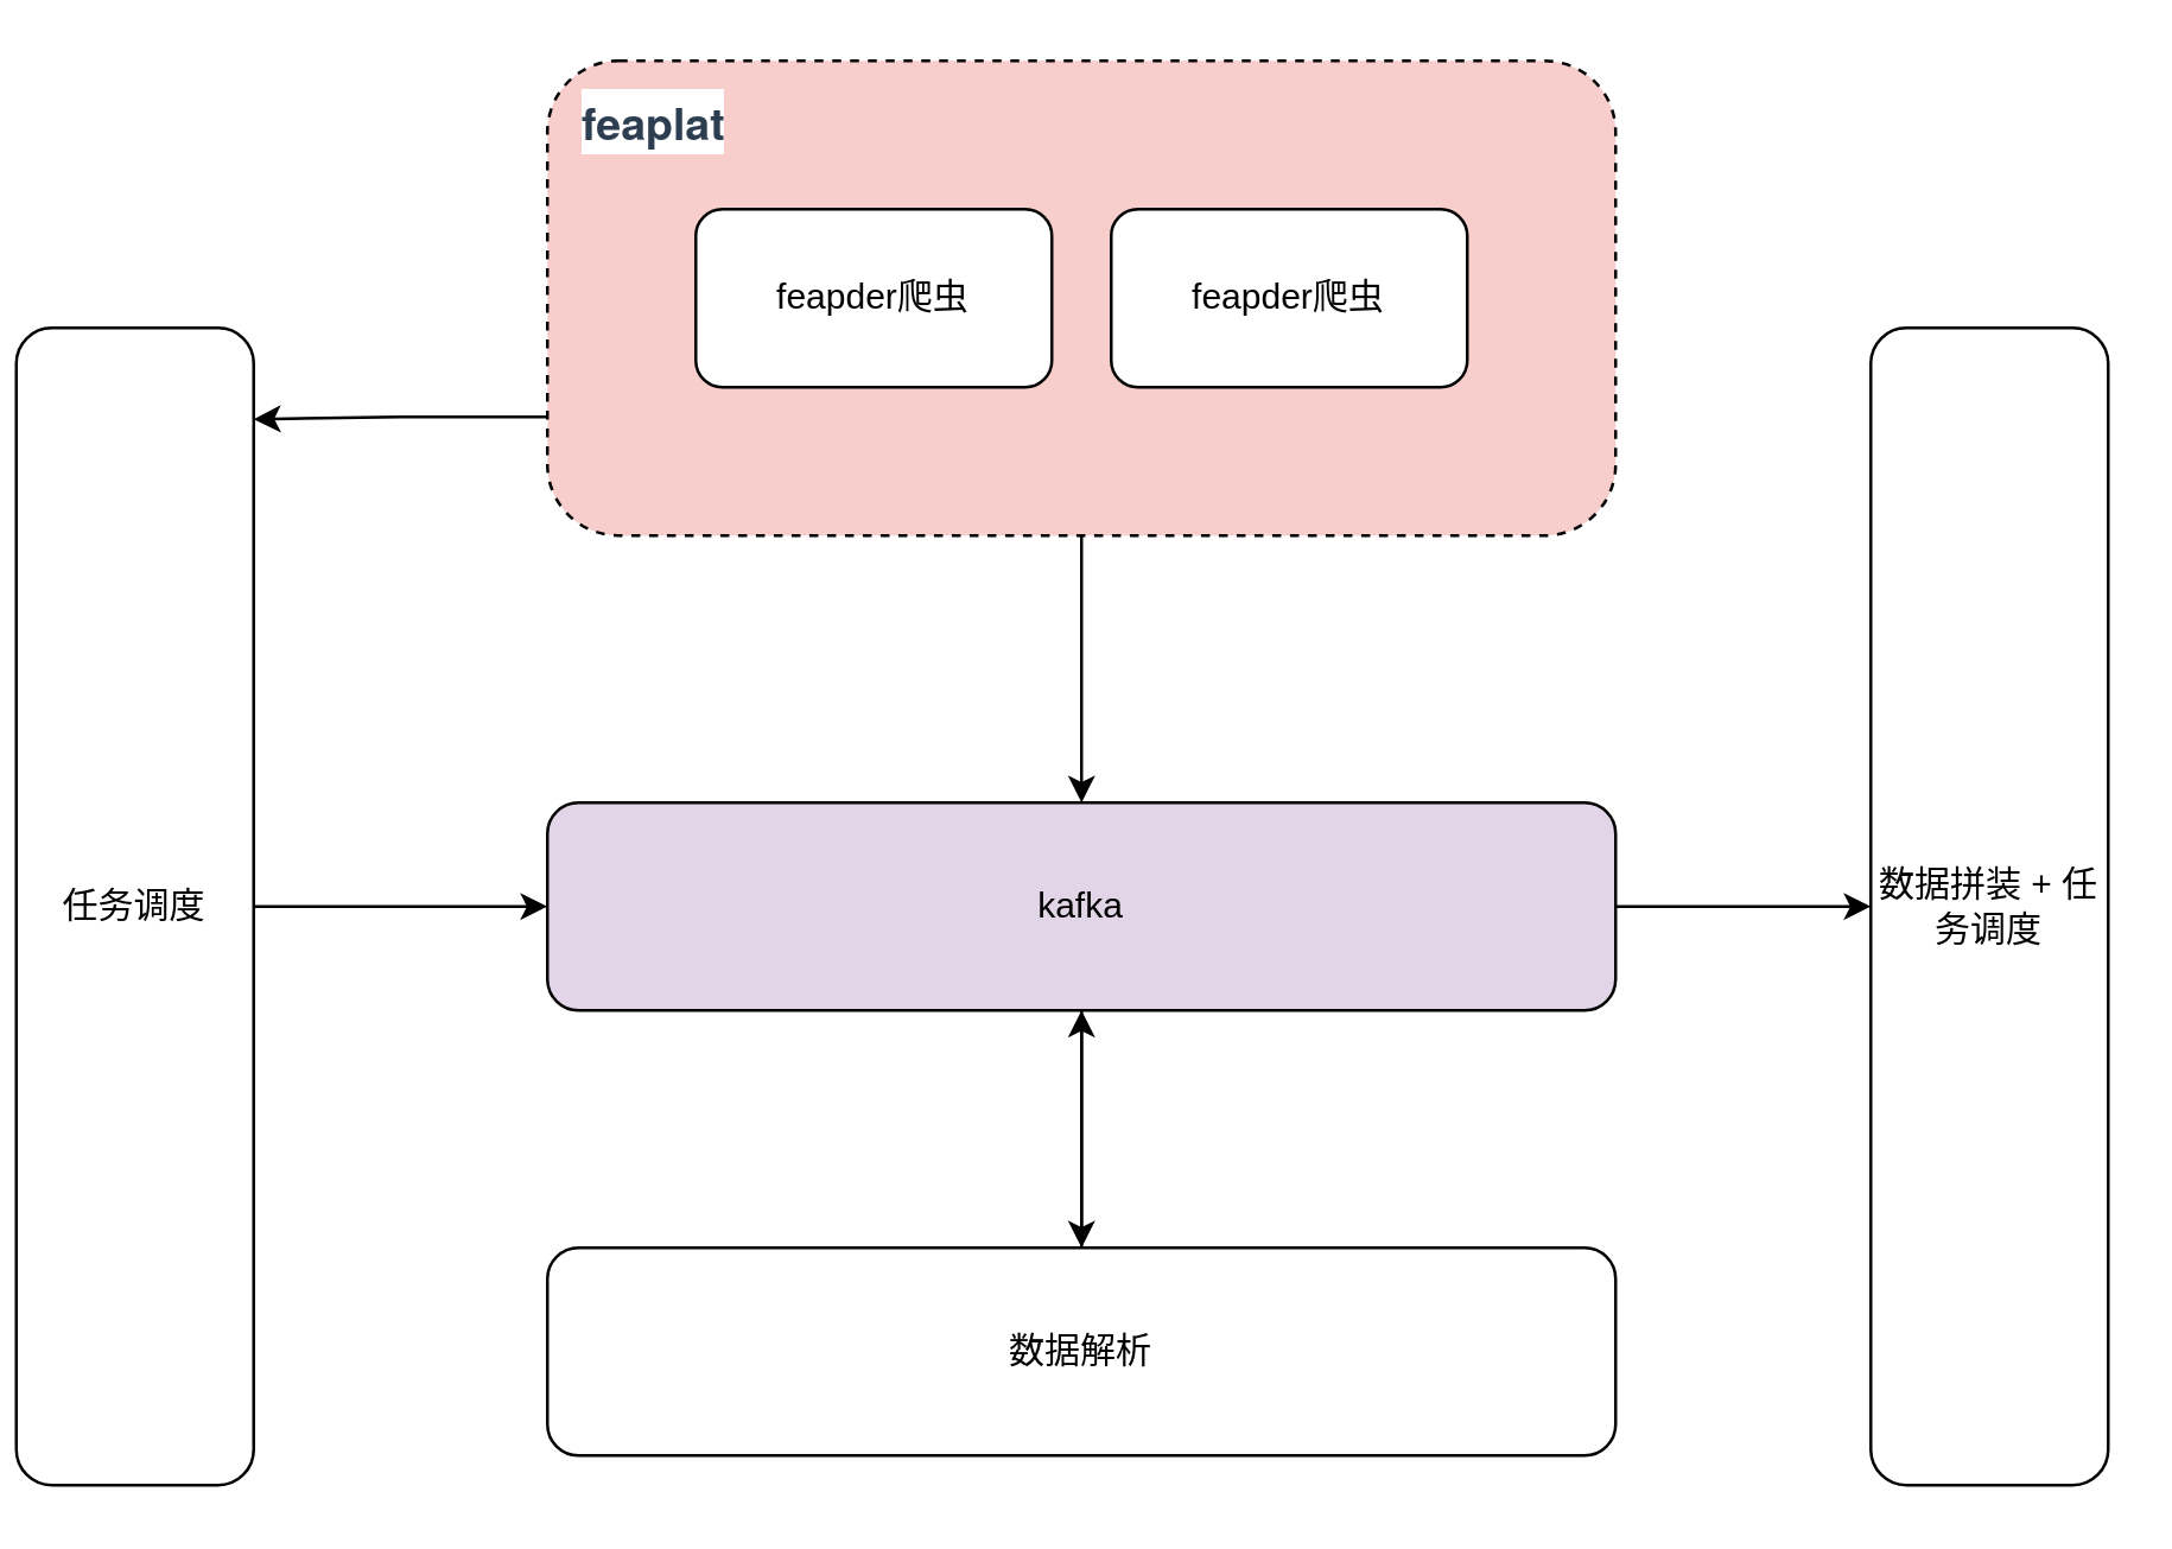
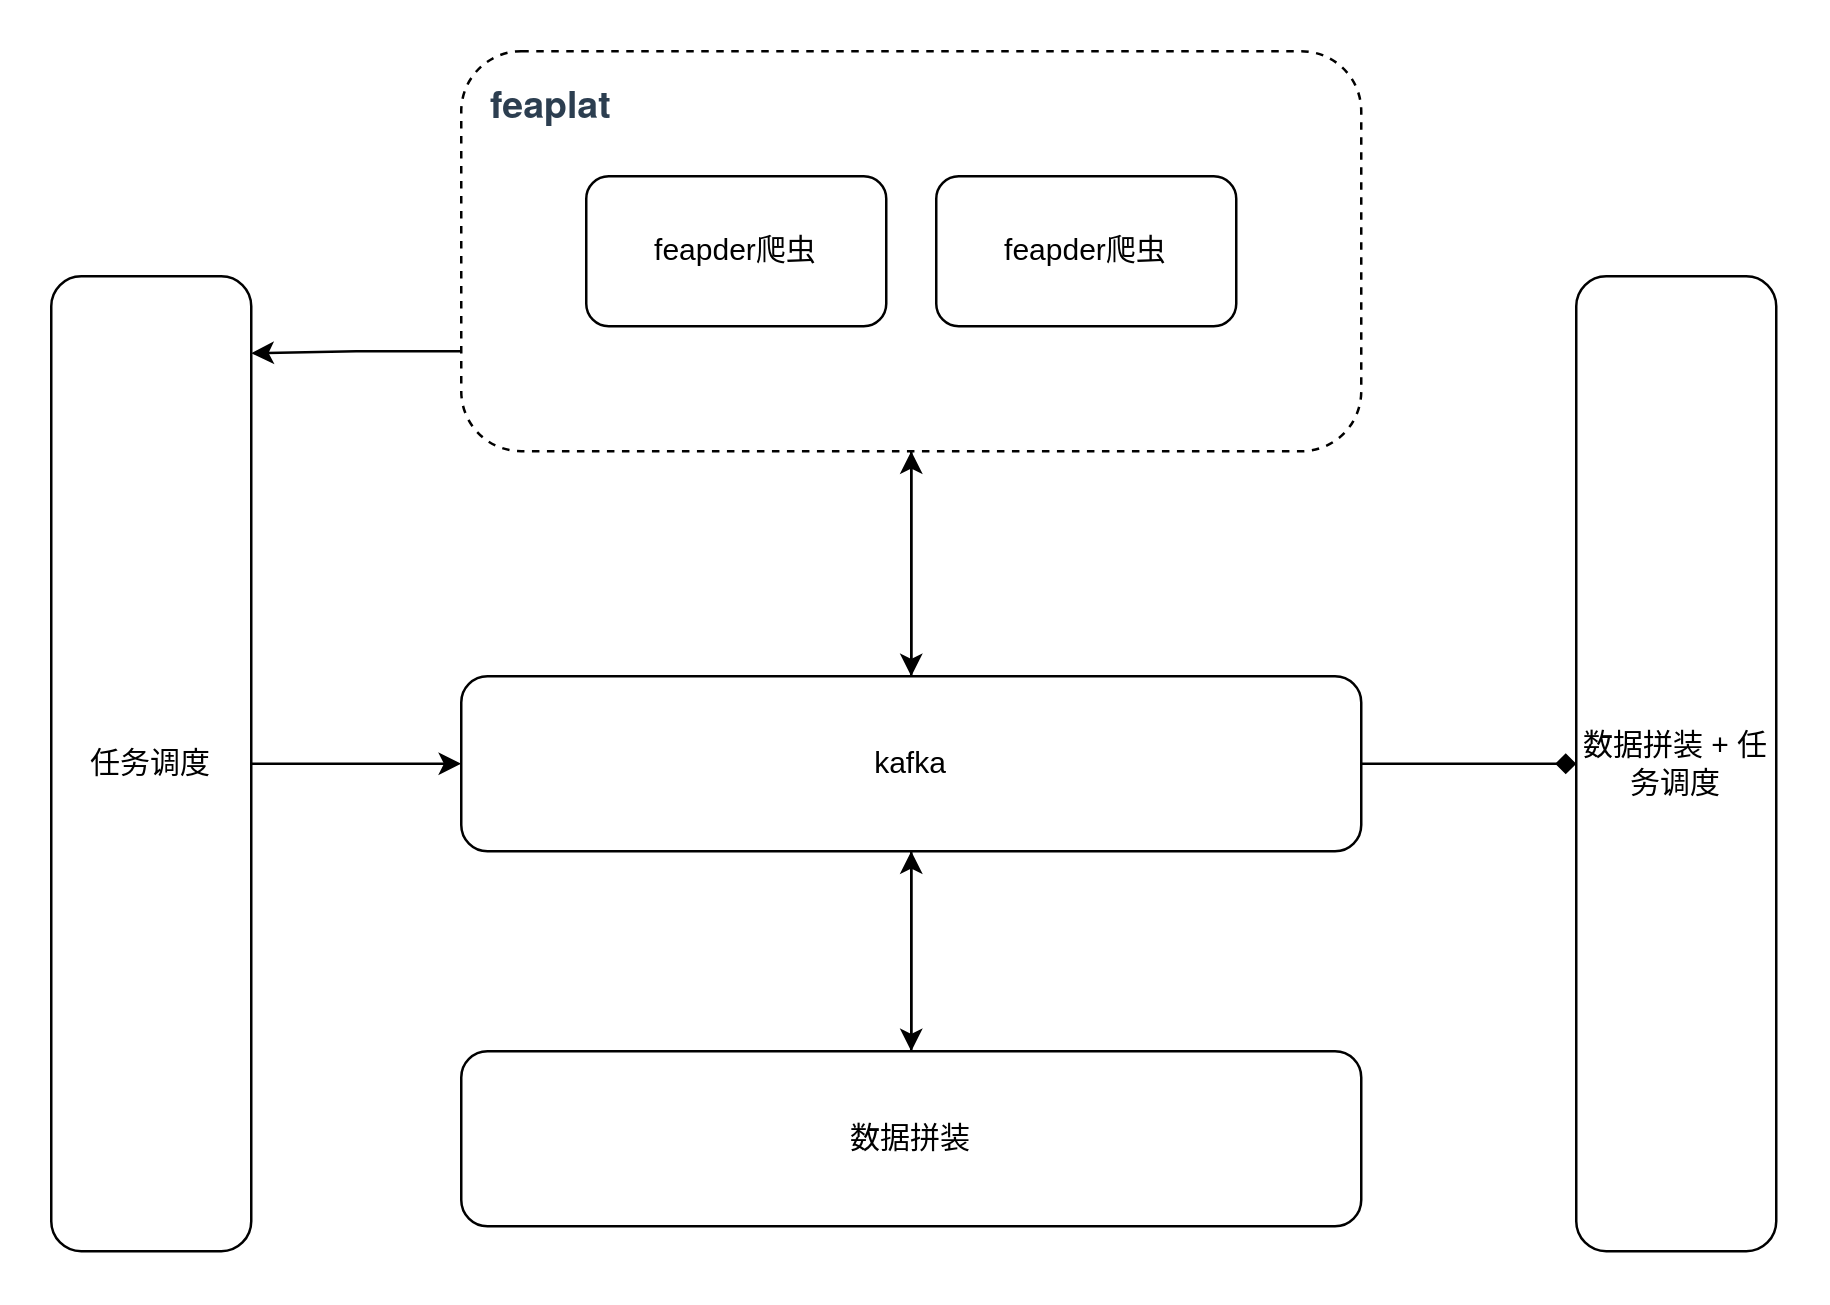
- <mxCell id="4" value="&lt;span style=&quot;box-sizing: border-box ; color: rgb(44 , 62 , 80) ; font-weight: 600 ; font-family: &amp;quot;source sans pro&amp;quot; , &amp;quot;helvetica neue&amp;quot; , &amp;quot;arial&amp;quot; , sans-serif ; font-size: 15px ; word-spacing: 0.8px ; background-color: rgb(255 , 255 , 255)&quot;&gt;feaplat&lt;/span&gt;" style="rounded=1;whiteSpace=wrap;html=1;dashed=1;align=left;verticalAlign=top;labelPosition=center;verticalLabelPosition=middle;spacingTop=5;spacingLeft=10;fillColor=#f8cecc;" parent="1" vertex="1"><mxGeometry x="184" y="20" width="360" height="160" as="geometry" /></mxCell>
+ <mxCell id="4" value="&lt;span style=&quot;box-sizing: border-box ; color: rgb(44 , 62 , 80) ; font-weight: 600 ; font-family: &amp;quot;source sans pro&amp;quot; , &amp;quot;helvetica neue&amp;quot; , &amp;quot;arial&amp;quot; , sans-serif ; font-size: 15px ; word-spacing: 0.8px ; background-color: rgb(255 , 255 , 255)&quot;&gt;feaplat&lt;/span&gt;" style="rounded=1;whiteSpace=wrap;html=1;dashed=1;align=left;verticalAlign=top;labelPosition=center;verticalLabelPosition=middle;spacingTop=5;spacingLeft=10;" parent="1" vertex="1"><mxGeometry x="184" y="20" width="360" height="160" as="geometry" /></mxCell>
+ <mxCell id="7" style="edgeStyle=orthogonalEdgeStyle;rounded=0;orthogonalLoop=1;jettySize=auto;html=1;entryX=0.5;entryY=1;entryDx=0;entryDy=0;" edge="1" parent="1" source="10" target="4"><mxGeometry relative="1" as="geometry"><Array as="points"><mxPoint x="364" y="230" /><mxPoint x="364" y="230" /></Array></mxGeometry></mxCell>
- <mxCell id="12" value="任务调度" style="rounded=1;whiteSpace=wrap;html=1;" vertex="1" parent="1"><mxGeometry x="5" y="110" width="80" height="390" as="geometry" /></mxCell>
+ <mxCell id="12" value="任务调度" style="rounded=1;whiteSpace=wrap;html=1;" vertex="1" parent="1"><mxGeometry x="20" y="110" width="80" height="390" as="geometry" /></mxCell>
- <mxCell id="10" value="kafka" style="rounded=1;whiteSpace=wrap;html=1;fillColor=#e1d5e7;" vertex="1" parent="1"><mxGeometry x="184" y="270" width="360" height="70" as="geometry" /></mxCell>
+ <mxCell id="10" value="kafka" style="rounded=1;whiteSpace=wrap;html=1;" vertex="1" parent="1"><mxGeometry x="184" y="270" width="360" height="70" as="geometry" /></mxCell>
- <mxCell id="9" style="edgeStyle=orthogonalEdgeStyle;rounded=0;orthogonalLoop=1;jettySize=auto;html=1;exitX=1;exitY=0.5;exitDx=0;exitDy=0;entryX=0;entryY=0.5;entryDx=0;entryDy=0;" edge="1" parent="1" source="10" target="15"><mxGeometry relative="1" as="geometry" /></mxCell>
+ <mxCell id="9" style="edgeStyle=orthogonalEdgeStyle;rounded=0;orthogonalLoop=1;jettySize=auto;html=1;exitX=1;exitY=0.5;exitDx=0;exitDy=0;entryX=0;entryY=0.5;entryDx=0;entryDy=0;endArrow=diamond;" edge="1" parent="1" source="10" target="15"><mxGeometry relative="1" as="geometry" /></mxCell>
- <mxCell id="14" value="数据解析" style="rounded=1;whiteSpace=wrap;html=1;" vertex="1" parent="1"><mxGeometry x="184" y="420" width="360" height="70" as="geometry" /></mxCell>
+ <mxCell id="14" value="数据拼装" style="rounded=1;whiteSpace=wrap;html=1;" vertex="1" parent="1"><mxGeometry x="184" y="420" width="360" height="70" as="geometry" /></mxCell>
